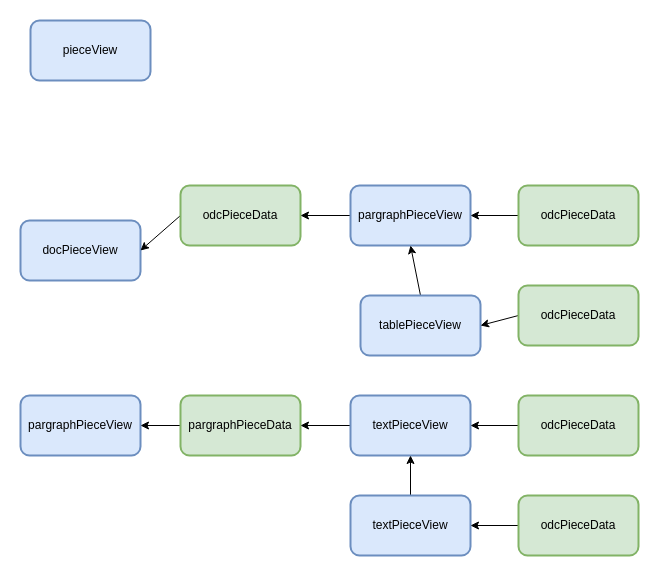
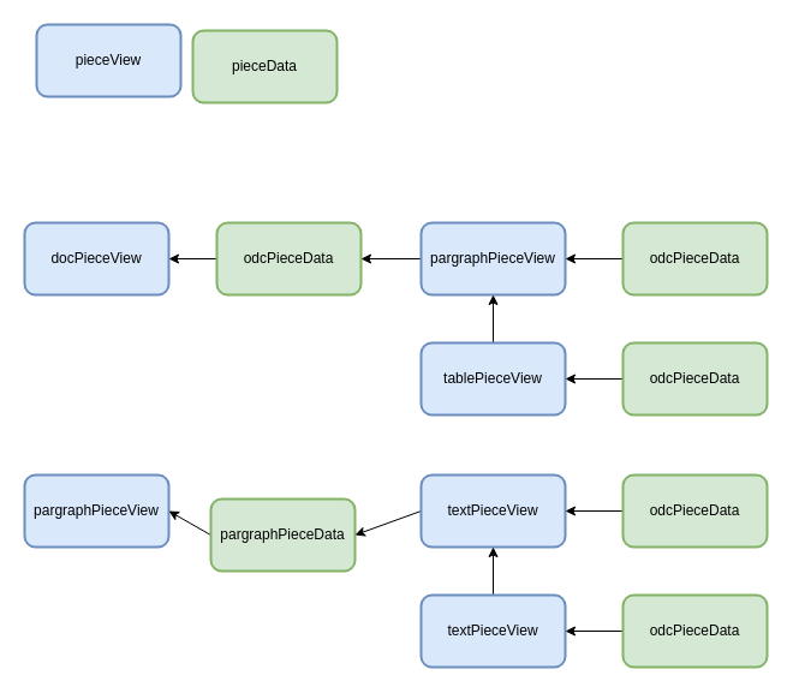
+ <mxCell id="3" value="pieceData" style="rounded=1;whiteSpace=wrap;html=1;strokeWidth=2;fillColor=#d5e8d4;strokeColor=#82b366;" parent="1" vertex="1"><mxGeometry x="160" y="25" width="120" height="60" as="geometry" /></mxCell>
- <mxCell id="4" value="docPieceView" style="rounded=1;whiteSpace=wrap;html=1;strokeWidth=2;fillColor=#dae8fc;strokeColor=#6c8ebf;" parent="1" vertex="1"><mxGeometry x="20" y="220" width="120" height="60" as="geometry" /></mxCell>
+ <mxCell id="4" value="docPieceView" style="rounded=1;whiteSpace=wrap;html=1;strokeWidth=2;fillColor=#dae8fc;strokeColor=#6c8ebf;" parent="1" vertex="1"><mxGeometry x="20" y="185" width="120" height="60" as="geometry" /></mxCell>
- <mxCell id="10" value="tablePieceView" style="rounded=1;whiteSpace=wrap;html=1;strokeWidth=2;fillColor=#dae8fc;strokeColor=#6c8ebf;" parent="1" vertex="1"><mxGeometry x="360" y="295" width="120" height="60" as="geometry" /></mxCell>
+ <mxCell id="10" value="tablePieceView" style="rounded=1;whiteSpace=wrap;html=1;strokeWidth=2;fillColor=#dae8fc;strokeColor=#6c8ebf;" parent="1" vertex="1"><mxGeometry x="350" y="285" width="120" height="60" as="geometry" /></mxCell>
- <mxCell id="17" value="pargraphPieceData" style="rounded=1;whiteSpace=wrap;html=1;strokeWidth=2;fillColor=#d5e8d4;strokeColor=#82b366;" vertex="1" parent="1"><mxGeometry x="180" y="395" width="120" height="60" as="geometry" /></mxCell>
+ <mxCell id="17" value="pargraphPieceData" style="rounded=1;whiteSpace=wrap;html=1;strokeWidth=2;fillColor=#d5e8d4;strokeColor=#82b366;" vertex="1" parent="1"><mxGeometry x="175" y="415" width="120" height="60" as="geometry" /></mxCell>
